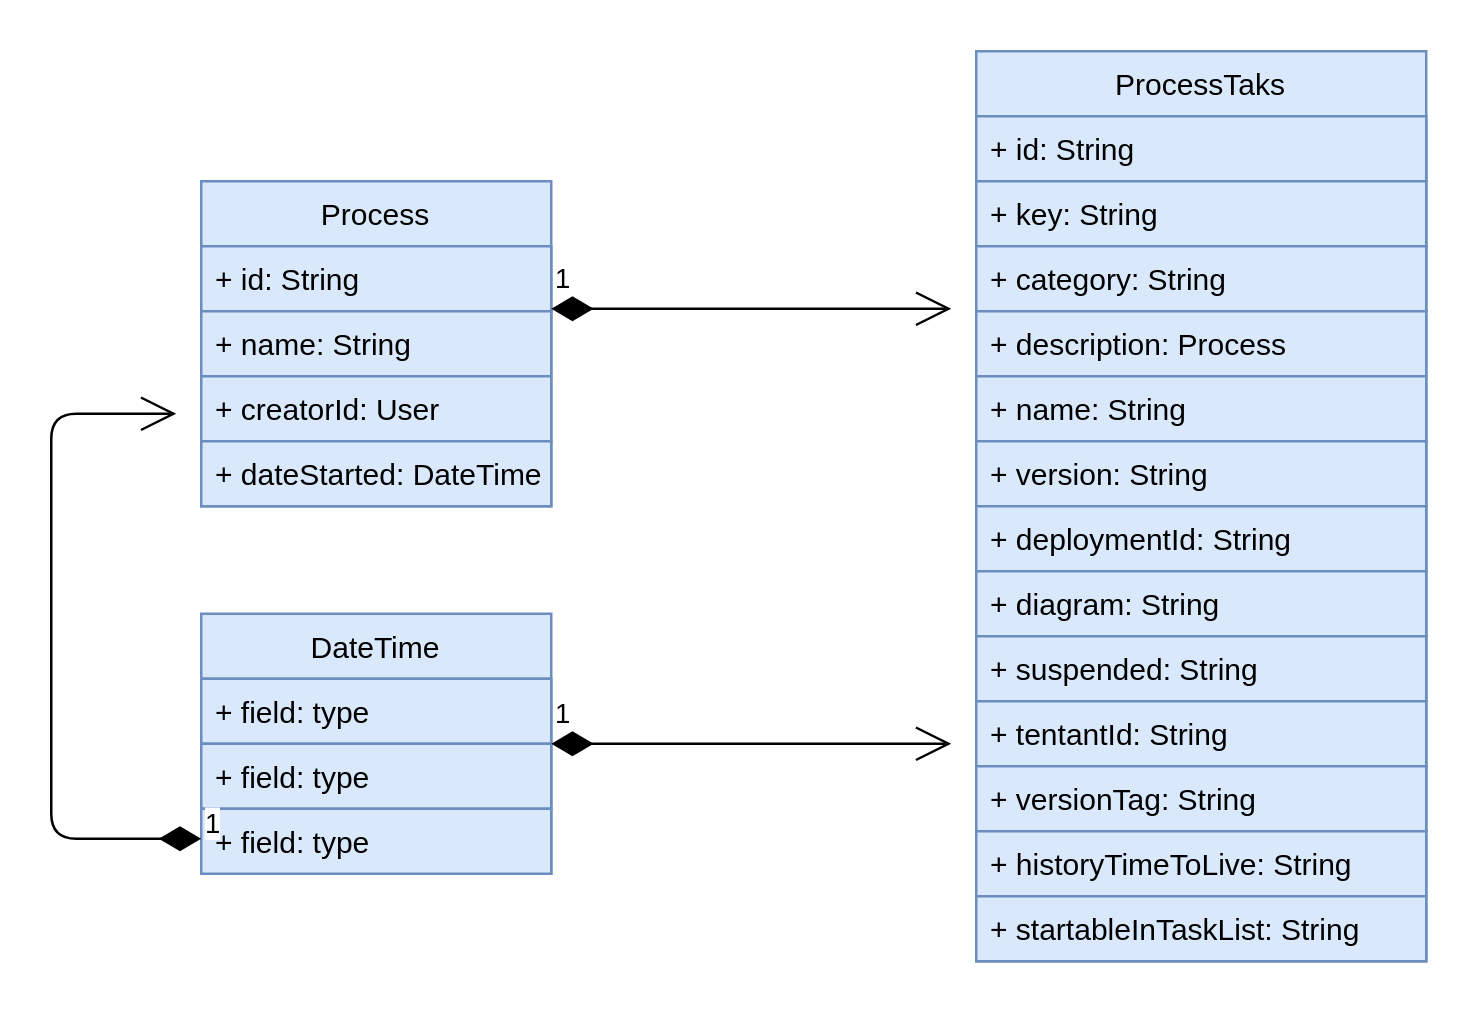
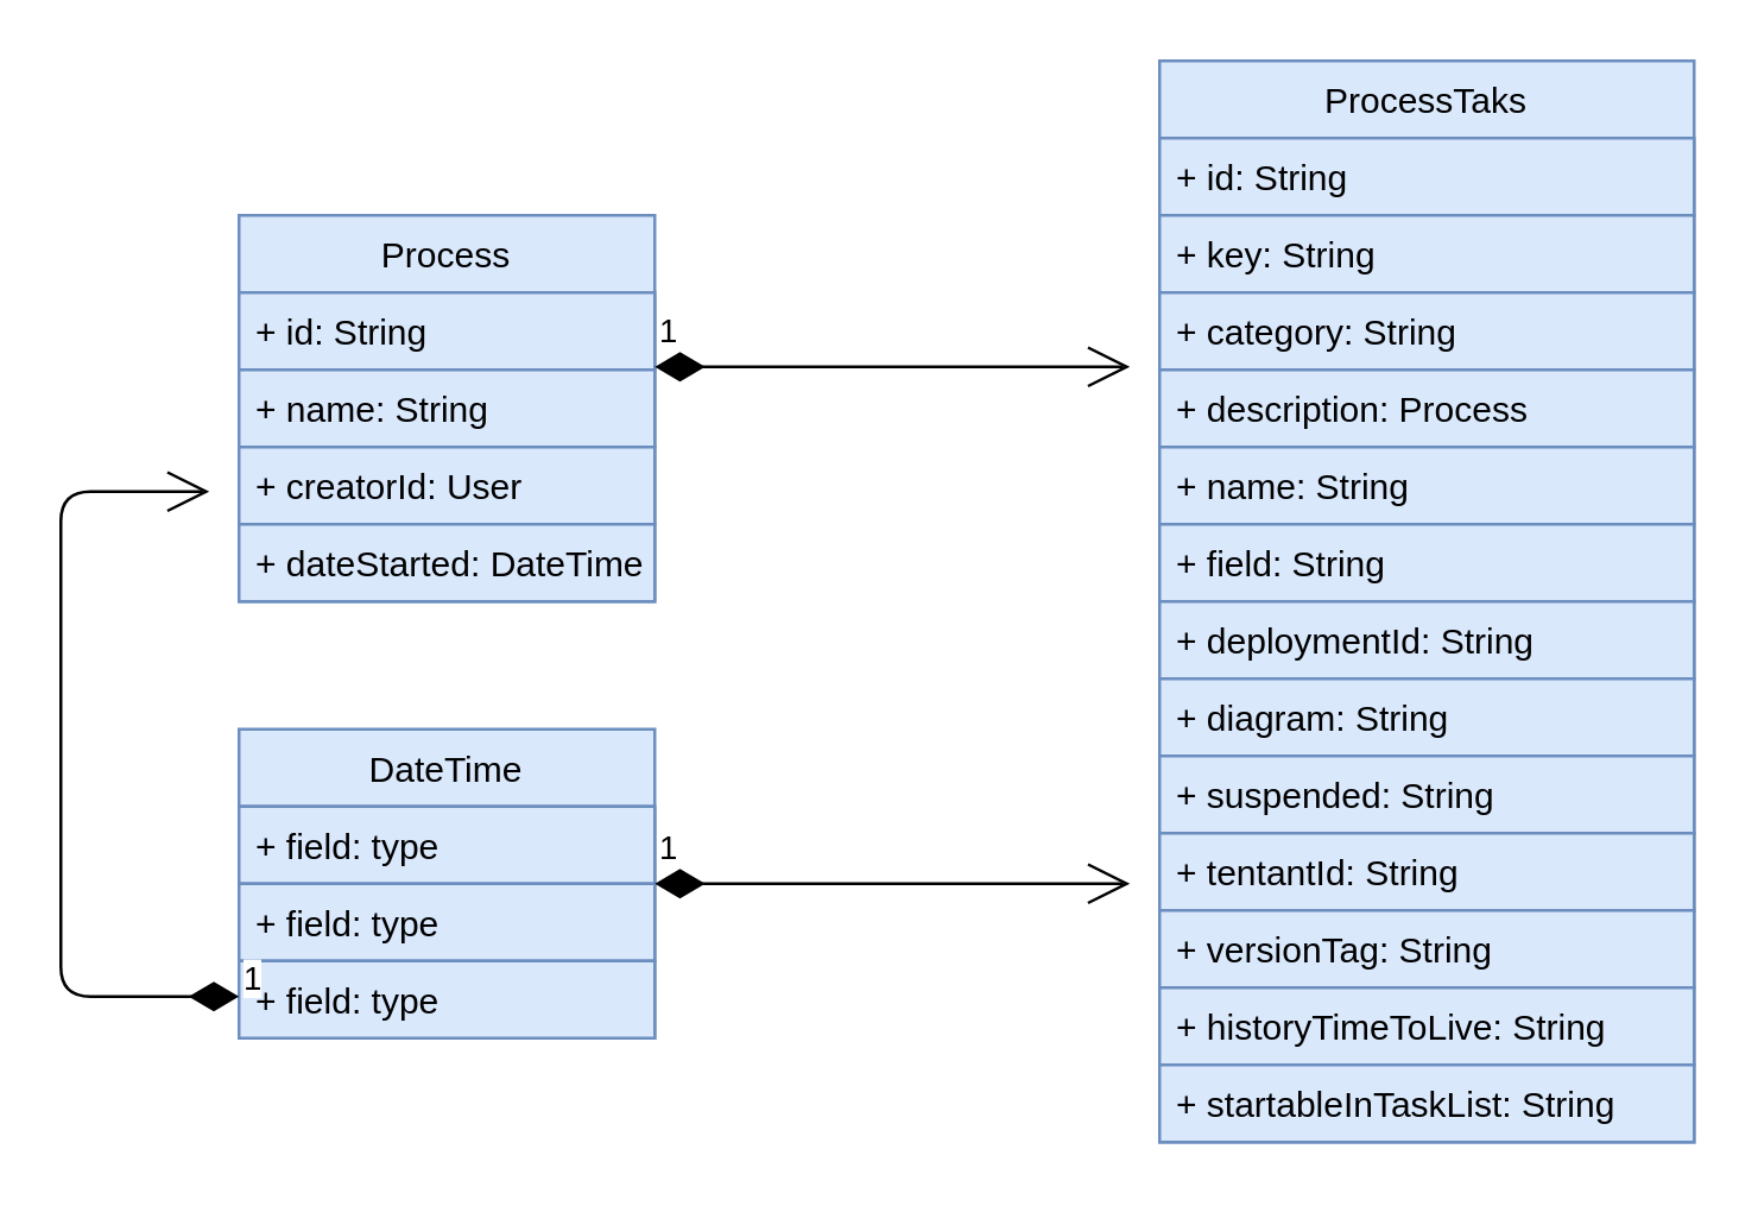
- <mxCell id="13" value="+ version: String" style="text;strokeColor=#6c8ebf;fillColor=#dae8fc;align=left;verticalAlign=top;spacingLeft=4;spacingRight=4;overflow=hidden;rotatable=0;points=[[0,0.5],[1,0.5]];portConstraint=eastwest;" vertex="1" parent="7"><mxGeometry y="156" width="180" height="26" as="geometry" /></mxCell>
+ <mxCell id="13" value="+ field: String" style="text;strokeColor=#6c8ebf;fillColor=#dae8fc;align=left;verticalAlign=top;spacingLeft=4;spacingRight=4;overflow=hidden;rotatable=0;points=[[0,0.5],[1,0.5]];portConstraint=eastwest;" vertex="1" parent="7"><mxGeometry y="156" width="180" height="26" as="geometry" /></mxCell>
